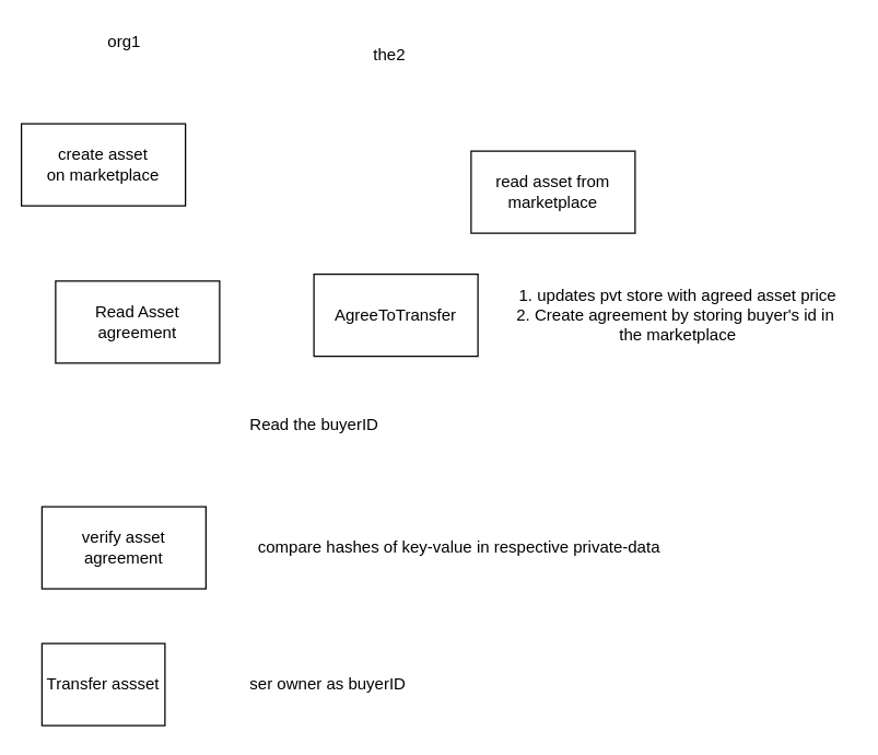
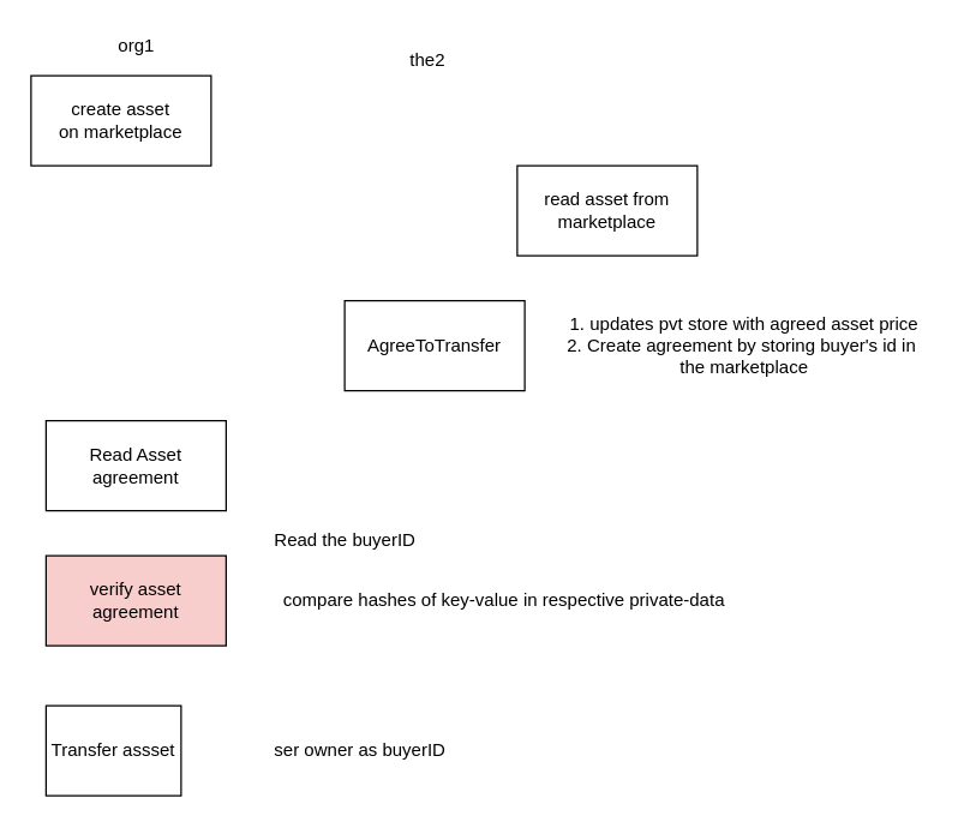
- <mxCell id="2" value="create asset&lt;br&gt;on marketplace" style="rounded=0;whiteSpace=wrap;html=1;" parent="1" vertex="1"><mxGeometry x="15" y="90" width="120" height="60" as="geometry" /></mxCell>
+ <mxCell id="2" value="create asset&lt;br&gt;on marketplace" style="rounded=0;whiteSpace=wrap;html=1;" parent="1" vertex="1"><mxGeometry x="20" y="50" width="120" height="60" as="geometry" /></mxCell>
- <mxCell id="4" value="Read Asset agreement" style="rounded=0;whiteSpace=wrap;html=1;" parent="1" vertex="1"><mxGeometry x="40" y="205" width="120" height="60" as="geometry" /></mxCell>
+ <mxCell id="4" value="Read Asset agreement" style="rounded=0;whiteSpace=wrap;html=1;" parent="1" vertex="1"><mxGeometry x="30" y="280" width="120" height="60" as="geometry" /></mxCell>
- <mxCell id="11" value="Read the buyerID" style="text;html=1;align=center;verticalAlign=middle;resizable=0;points=[];autosize=1;" vertex="1" parent="1"><mxGeometry x="174" y="300" width="110" height="20" as="geometry" /></mxCell>
+ <mxCell id="11" value="Read the buyerID" style="text;html=1;align=center;verticalAlign=middle;resizable=0;points=[];autosize=1;" vertex="1" parent="1"><mxGeometry x="174" y="350" width="110" height="20" as="geometry" /></mxCell>
- <mxCell id="7" value="verify asset agreement" style="rounded=0;whiteSpace=wrap;html=1;" parent="1" vertex="1"><mxGeometry x="30" y="370" width="120" height="60" as="geometry" /></mxCell>
+ <mxCell id="7" value="verify asset agreement" style="rounded=0;whiteSpace=wrap;html=1;fillColor=#f8cecc;" parent="1" vertex="1"><mxGeometry x="30" y="370" width="120" height="60" as="geometry" /></mxCell>
